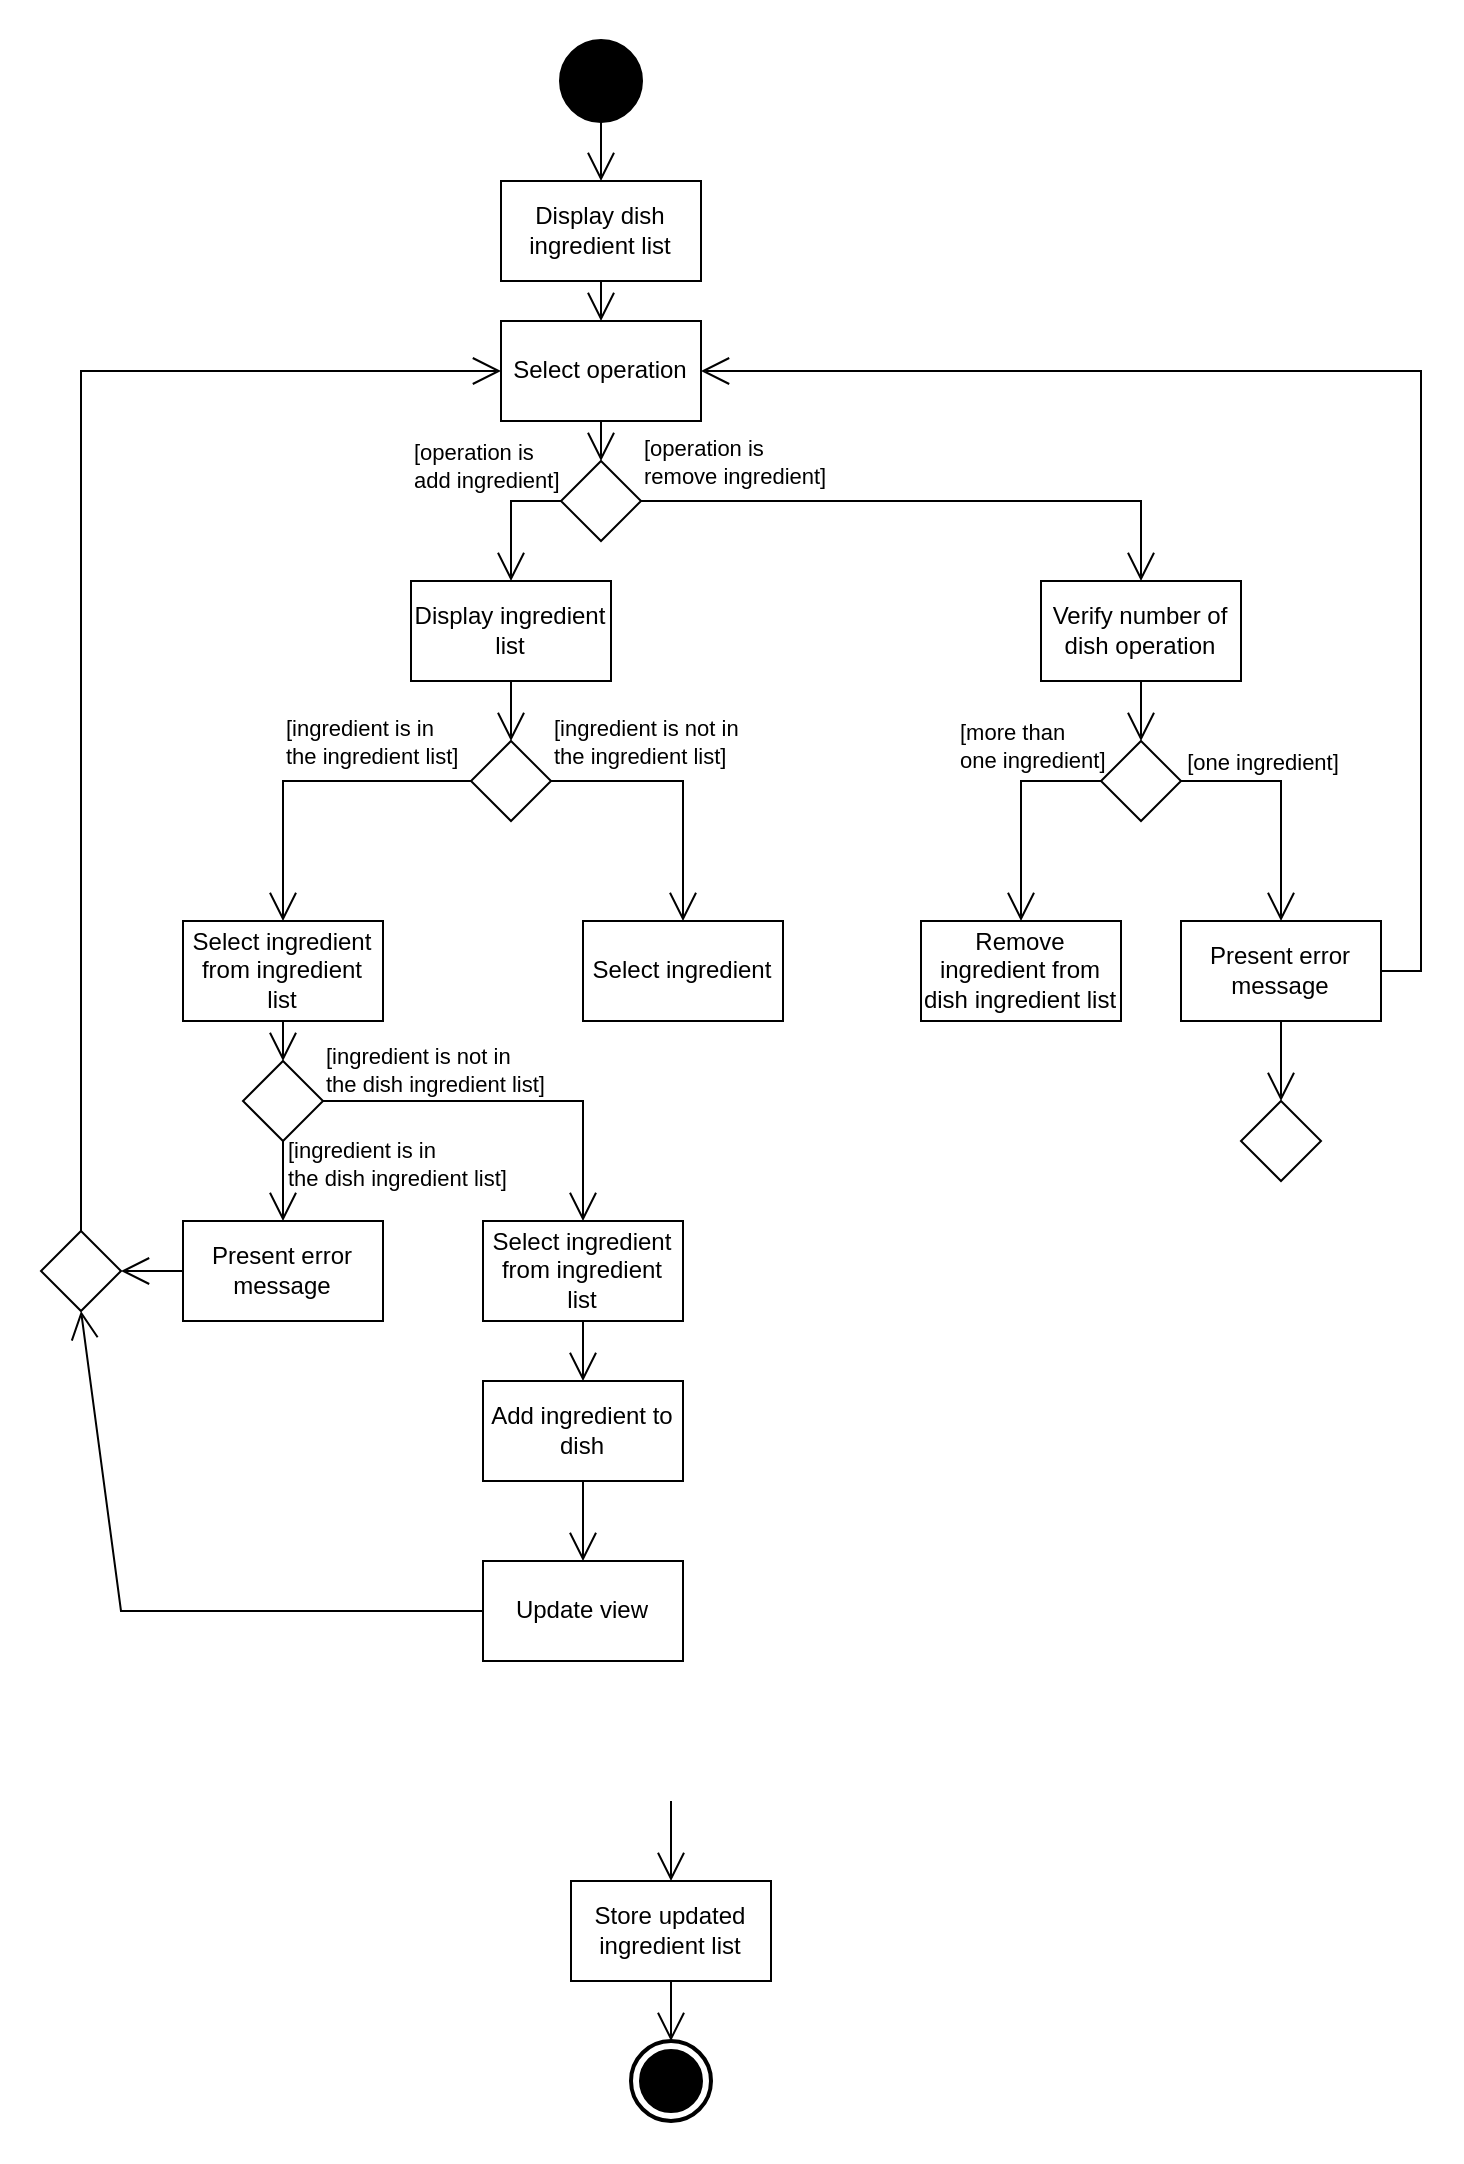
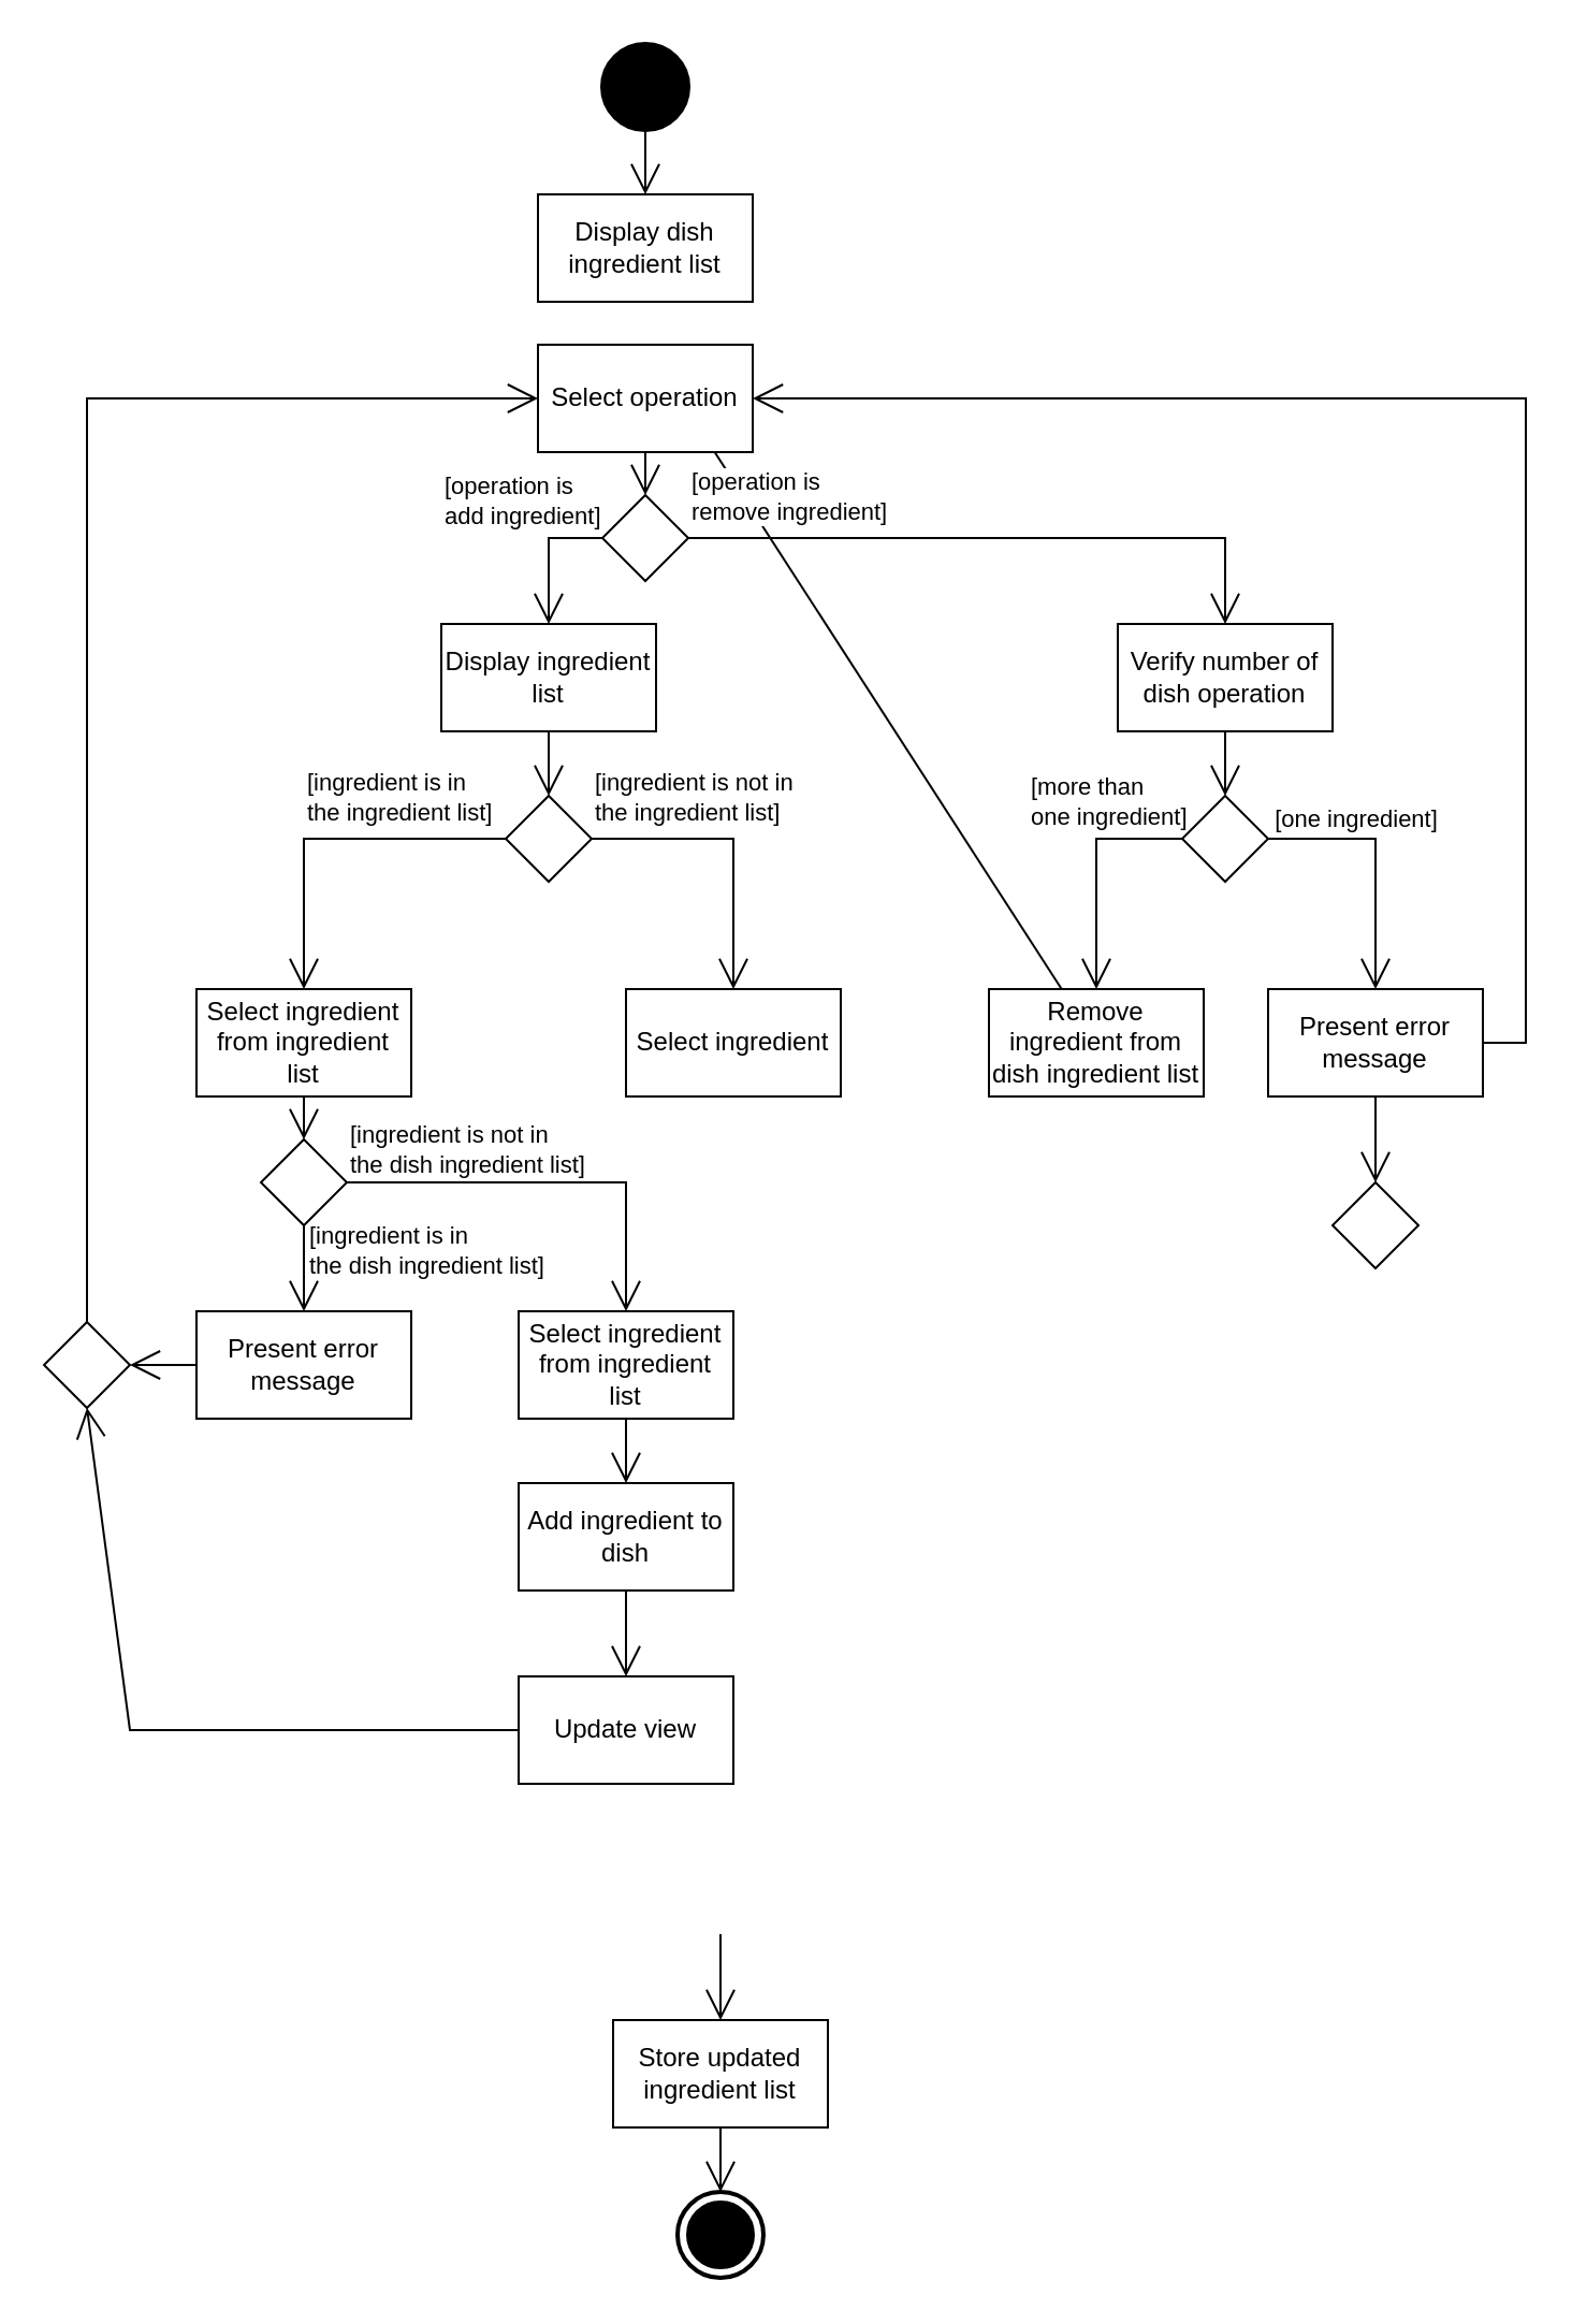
- <mxCell id="7" value="" style="html=1;elbow=horizontal;align=right;verticalAlign=bottom;endArrow=none;rounded=0;labelBackgroundColor=none;startArrow=open;startSize=12;exitX=0.5;exitY=0;exitDx=0;exitDy=0;entryX=0.5;entryY=1;entryDx=0;entryDy=0;" edge="1" source="8" parent="1" target="5"><mxGeometry relative="1" as="geometry"><mxPoint x="270" y="140" as="targetPoint" /><mxPoint x="270" y="190" as="sourcePoint" /></mxGeometry></mxCell>
+ <mxCell id="7" value="" style="html=1;elbow=horizontal;align=right;verticalAlign=bottom;endArrow=none;rounded=0;labelBackgroundColor=none;startArrow=open;startSize=12;exitX=0.5;exitY=0;exitDx=0;exitDy=0;" edge="1" source="8" parent="1" target="26"><mxGeometry relative="1" as="geometry"><mxPoint x="270" y="140" as="targetPoint" /><mxPoint x="270" y="190" as="sourcePoint" /></mxGeometry></mxCell>
